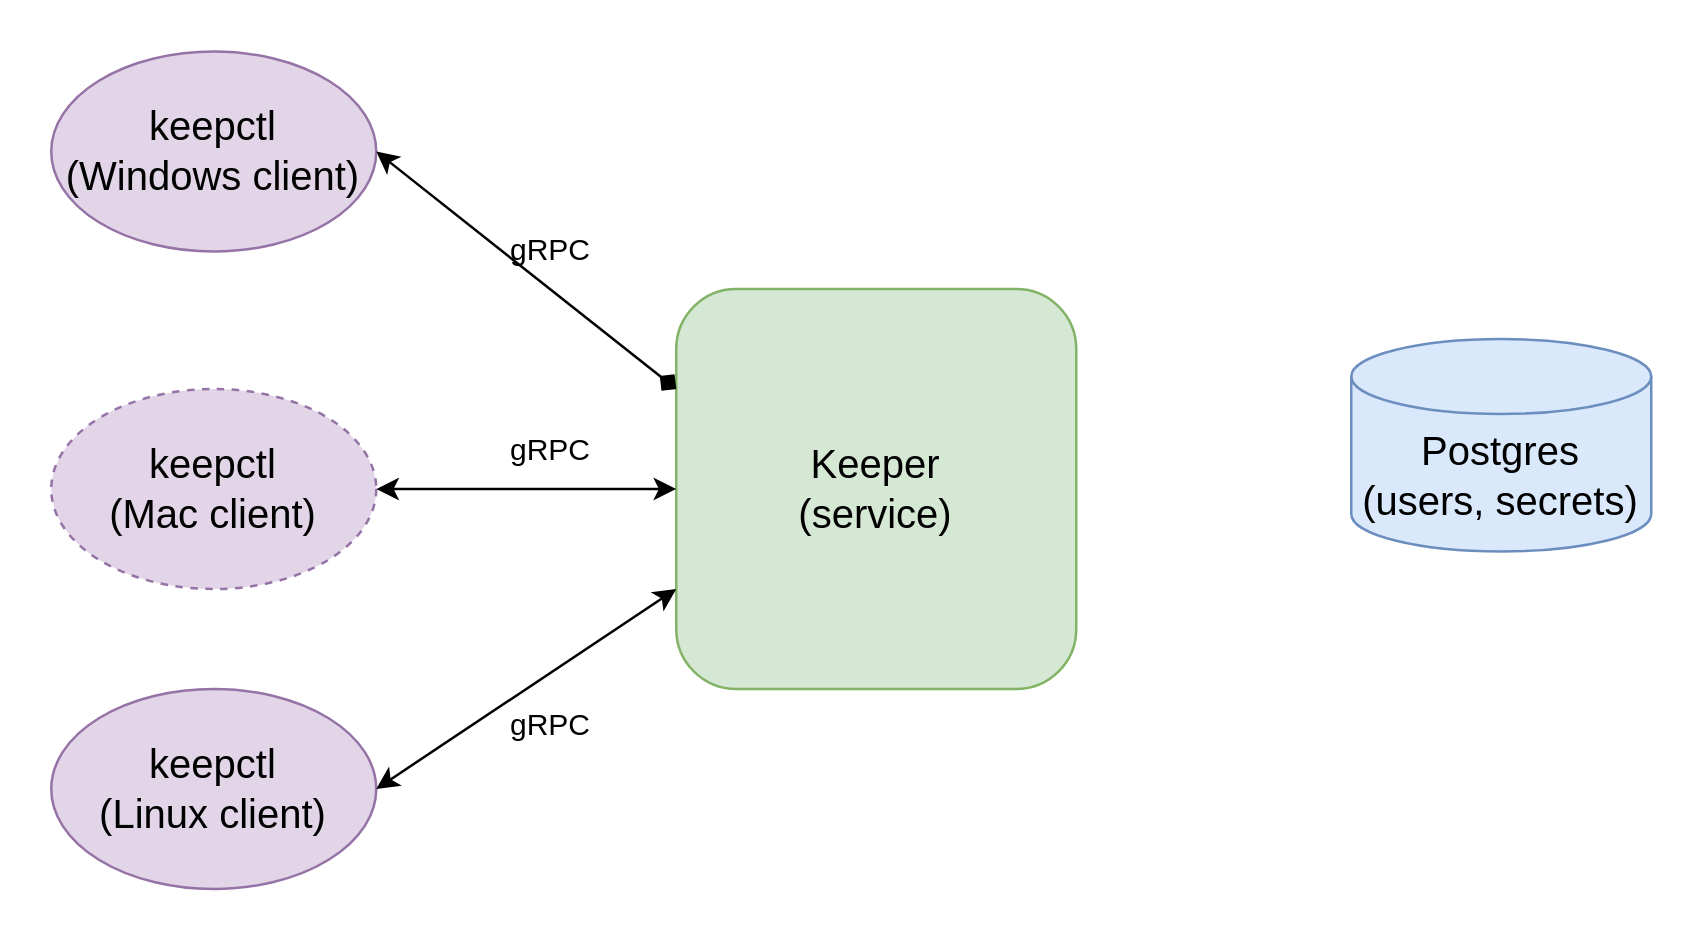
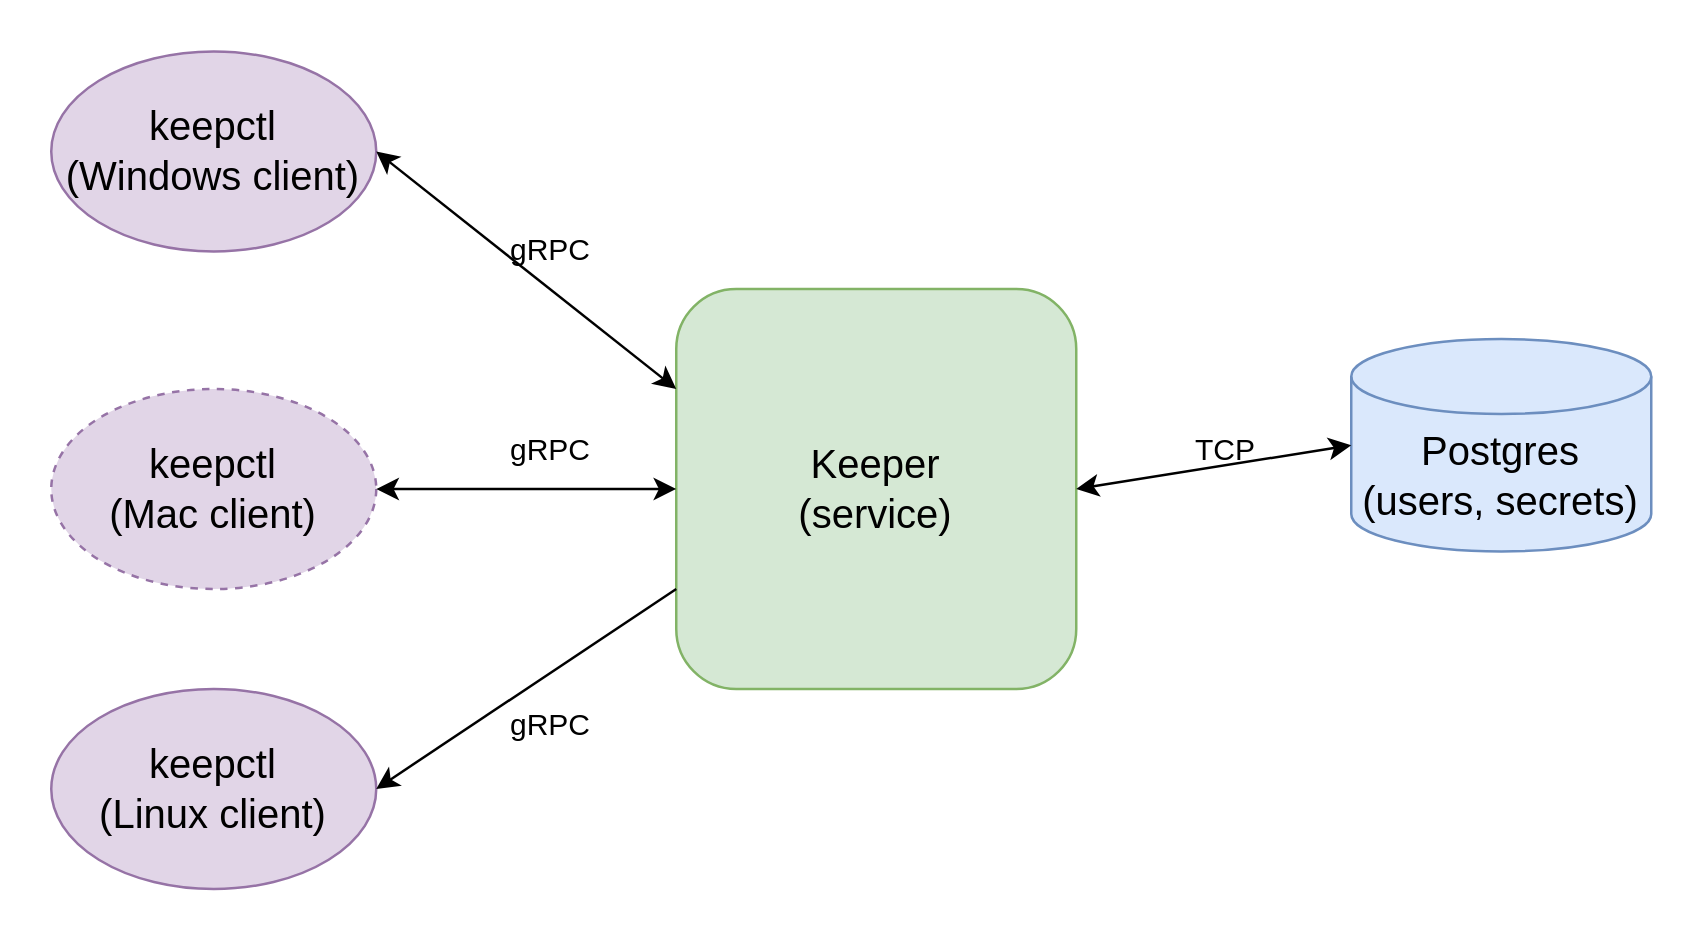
- <mxCell id="7" value="" style="endArrow=diamond;startArrow=classic;html=1;rounded=1;exitX=1;exitY=0.5;exitDx=0;exitDy=0;entryX=0;entryY=0.25;entryDx=0;entryDy=0;" parent="1" source="4" target="2" edge="1"><mxGeometry width="50" height="50" relative="1" as="geometry"><mxPoint x="230" y="245" as="sourcePoint" /><mxPoint x="280" y="195" as="targetPoint" /></mxGeometry></mxCell>
+ <mxCell id="7" value="" style="endArrow=classic;startArrow=classic;html=1;rounded=1;exitX=1;exitY=0.5;exitDx=0;exitDy=0;entryX=0;entryY=0.25;entryDx=0;entryDy=0;" parent="1" source="4" target="2" edge="1"><mxGeometry width="50" height="50" relative="1" as="geometry"><mxPoint x="230" y="245" as="sourcePoint" /><mxPoint x="280" y="195" as="targetPoint" /></mxGeometry></mxCell>
+ <mxCell id="14" value="TCP" style="text;html=1;strokeColor=none;fillColor=none;align=center;verticalAlign=middle;whiteSpace=wrap;rounded=1;" parent="1" vertex="1"><mxGeometry x="460" y="165" width="60" height="30" as="geometry" /></mxCell>
+ <mxCell id="13" value="" style="endArrow=classic;startArrow=classic;html=1;rounded=1;exitX=0;exitY=0.5;exitDx=0;exitDy=0;exitPerimeter=0;entryX=1;entryY=0.5;entryDx=0;entryDy=0;" parent="1" source="3" target="2" edge="1"><mxGeometry width="50" height="50" relative="1" as="geometry"><mxPoint x="230" y="245" as="sourcePoint" /><mxPoint x="280" y="195" as="targetPoint" /></mxGeometry></mxCell>
- <mxCell id="9" value="" style="endArrow=classic;startArrow=classic;html=1;rounded=1;exitX=1;exitY=0.5;exitDx=0;exitDy=0;entryX=0;entryY=0.75;entryDx=0;entryDy=0;" parent="1" source="6" target="2" edge="1"><mxGeometry width="50" height="50" relative="1" as="geometry"><mxPoint x="160" y="205" as="sourcePoint" /><mxPoint x="280" y="205" as="targetPoint" /></mxGeometry></mxCell>
+ <mxCell id="9" value="" style="endArrow=none;startArrow=classic;html=1;rounded=1;exitX=1;exitY=0.5;exitDx=0;exitDy=0;entryX=0;entryY=0.75;entryDx=0;entryDy=0;" parent="1" source="6" target="2" edge="1"><mxGeometry width="50" height="50" relative="1" as="geometry"><mxPoint x="160" y="205" as="sourcePoint" /><mxPoint x="280" y="205" as="targetPoint" /></mxGeometry></mxCell>
